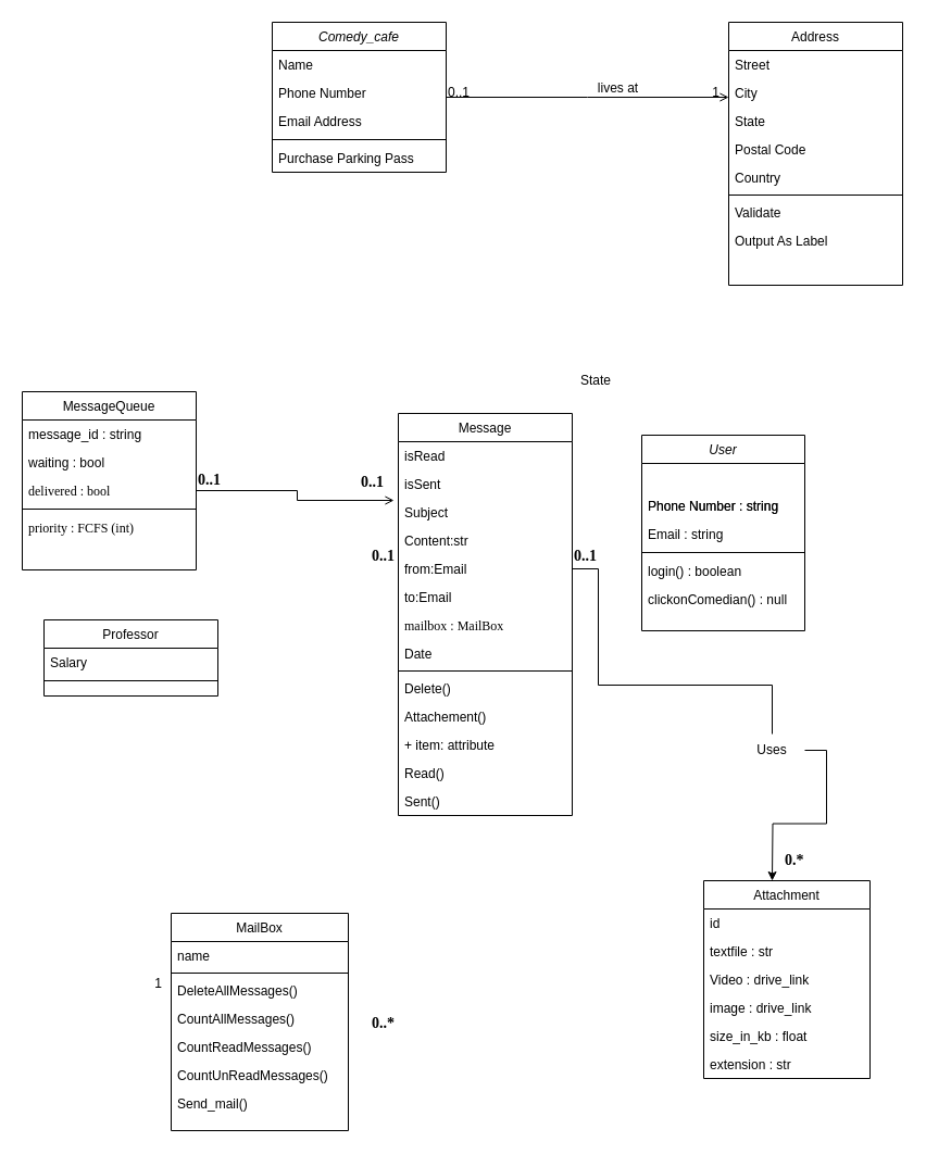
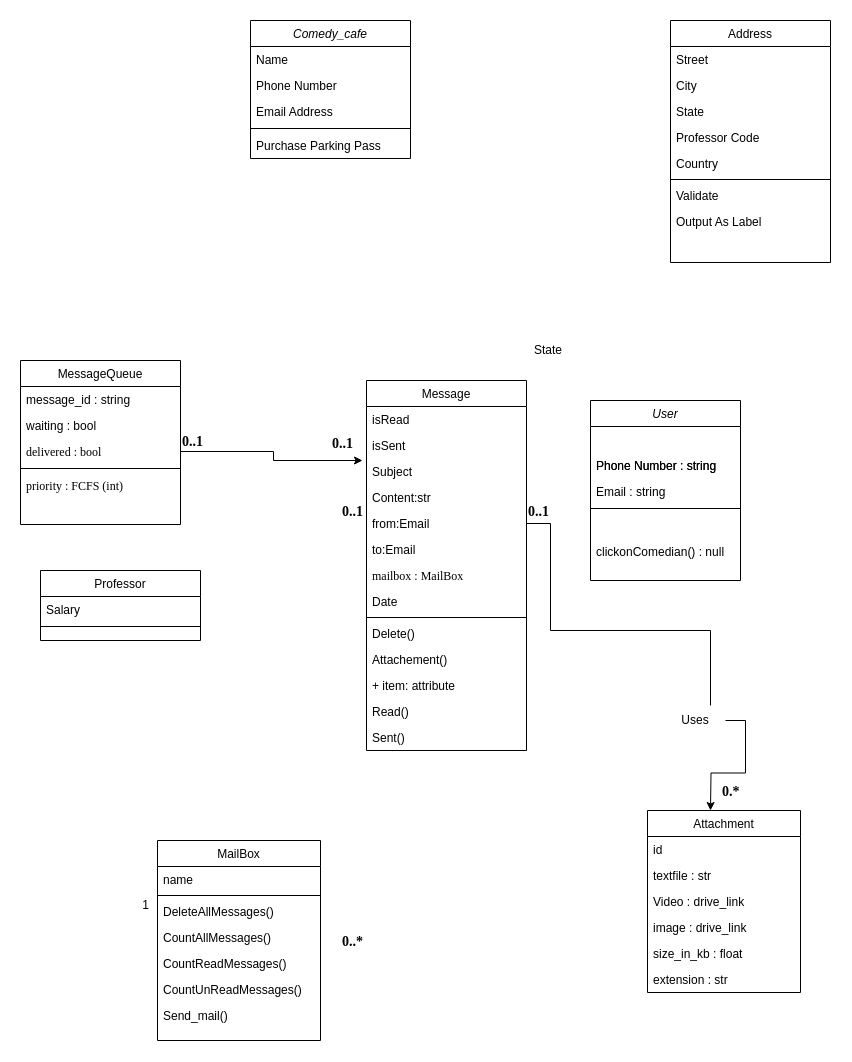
- <mxCell id="26" value="" style="endArrow=open;shadow=0;strokeWidth=1;rounded=0;endFill=1;edgeStyle=elbowEdgeStyle;elbow=vertical;" parent="1" source="2" target="17" edge="1"><mxGeometry x="0.5" y="41" relative="1" as="geometry"><mxPoint x="400" y="192" as="sourcePoint" /><mxPoint x="560" y="192" as="targetPoint" /><mxPoint x="-40" y="32" as="offset" /></mxGeometry></mxCell>
- <mxCell id="27" value="0..1" style="resizable=0;align=left;verticalAlign=bottom;labelBackgroundColor=none;fontSize=12;" parent="26" connectable="0" vertex="1"><mxGeometry x="-1" relative="1" as="geometry"><mxPoint y="4" as="offset" /></mxGeometry></mxCell>
- <mxCell id="28" value="1" style="resizable=0;align=right;verticalAlign=bottom;labelBackgroundColor=none;fontSize=12;" parent="26" connectable="0" vertex="1"><mxGeometry x="1" relative="1" as="geometry"><mxPoint x="-7" y="4" as="offset" /></mxGeometry></mxCell>
- <mxCell id="29" value="lives at" style="text;html=1;resizable=0;points=[];;align=center;verticalAlign=middle;labelBackgroundColor=none;rounded=0;shadow=0;strokeWidth=1;fontSize=12;" parent="26" vertex="1" connectable="0"><mxGeometry x="0.5" y="49" relative="1" as="geometry"><mxPoint x="-38" y="40" as="offset" /></mxGeometry></mxCell>
- <mxCell id="21" value="Postal Code" style="text;align=left;verticalAlign=top;spacingLeft=4;spacingRight=4;overflow=hidden;rotatable=0;points=[[0,0.5],[1,0.5]];portConstraint=eastwest;rounded=0;shadow=0;html=0;" parent="17" vertex="1"><mxGeometry y="104" width="160" height="26" as="geometry" /></mxCell>
+ <mxCell id="21" value="Professor Code" style="text;align=left;verticalAlign=top;spacingLeft=4;spacingRight=4;overflow=hidden;rotatable=0;points=[[0,0.5],[1,0.5]];portConstraint=eastwest;rounded=0;shadow=0;html=0;" parent="17" vertex="1"><mxGeometry y="104" width="160" height="26" as="geometry" /></mxCell>
- <mxCell id="77" style="edgeStyle=orthogonalEdgeStyle;rounded=0;orthogonalLoop=1;jettySize=auto;html=1;exitX=1;exitY=0.5;exitDx=0;exitDy=0;entryX=-0.025;entryY=0.077;entryDx=0;entryDy=0;entryPerimeter=0;fontFamily=Georgia;fontSize=12;endArrow=open;" edge="1" parent="1" source="11" target="42"><mxGeometry relative="1" as="geometry" /></mxCell>
+ <mxCell id="77" style="edgeStyle=orthogonalEdgeStyle;rounded=0;orthogonalLoop=1;jettySize=auto;html=1;exitX=1;exitY=0.5;exitDx=0;exitDy=0;entryX=-0.025;entryY=0.077;entryDx=0;entryDy=0;entryPerimeter=0;fontFamily=Georgia;fontSize=12;" edge="1" parent="1" source="11" target="42"><mxGeometry relative="1" as="geometry" /></mxCell>
- <mxCell id="35" value="login() : boolean" style="text;align=left;verticalAlign=top;spacingLeft=4;spacingRight=4;overflow=hidden;rotatable=0;points=[[0,0.5],[1,0.5]];portConstraint=eastwest;" vertex="1" parent="31"><mxGeometry y="86" width="150" height="26" as="geometry" /></mxCell>
- <mxCell id="72" value="Uses" style="text;html=1;strokeColor=none;fillColor=none;align=center;verticalAlign=middle;whiteSpace=wrap;rounded=0;" vertex="1" parent="1"><mxGeometry x="680" y="675" width="60" height="30" as="geometry" /></mxCell>
+ <mxCell id="72" value="Uses" style="text;html=1;strokeColor=none;fillColor=none;align=center;verticalAlign=middle;whiteSpace=wrap;rounded=0;" vertex="1" parent="1"><mxGeometry x="665" y="705" width="60" height="30" as="geometry" /></mxCell>
